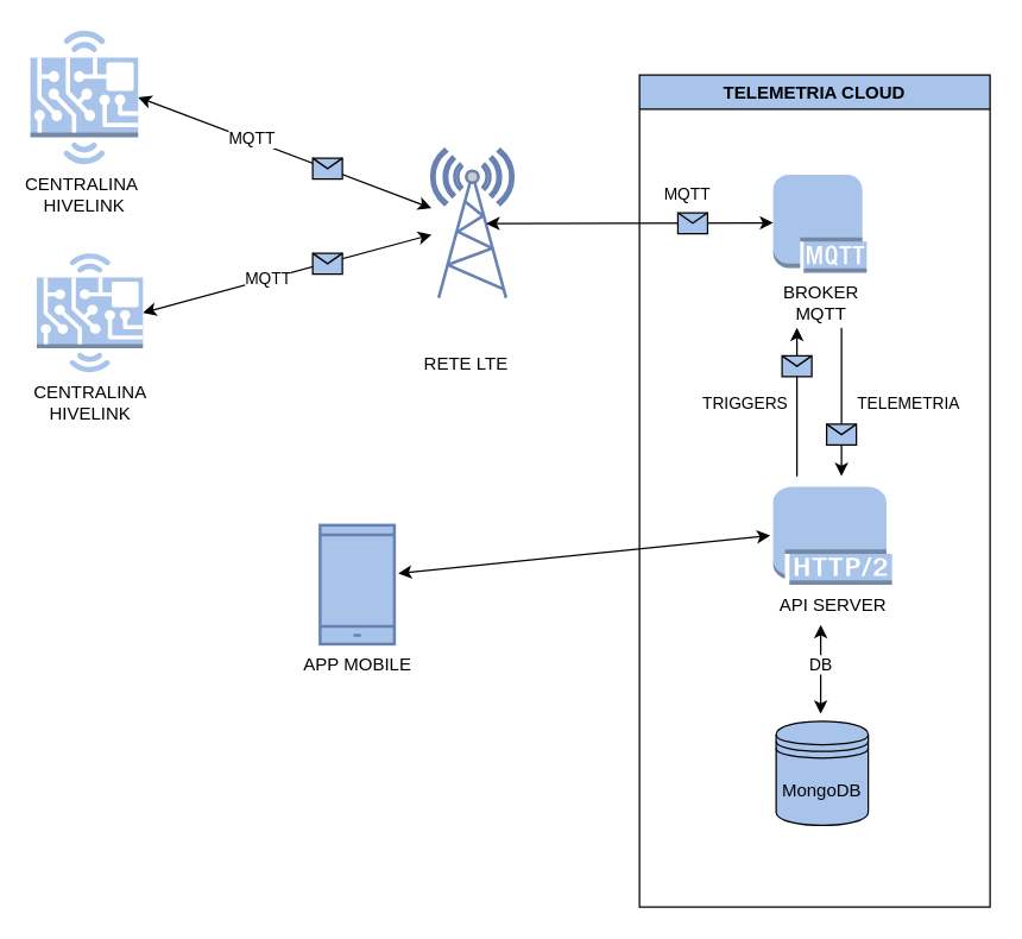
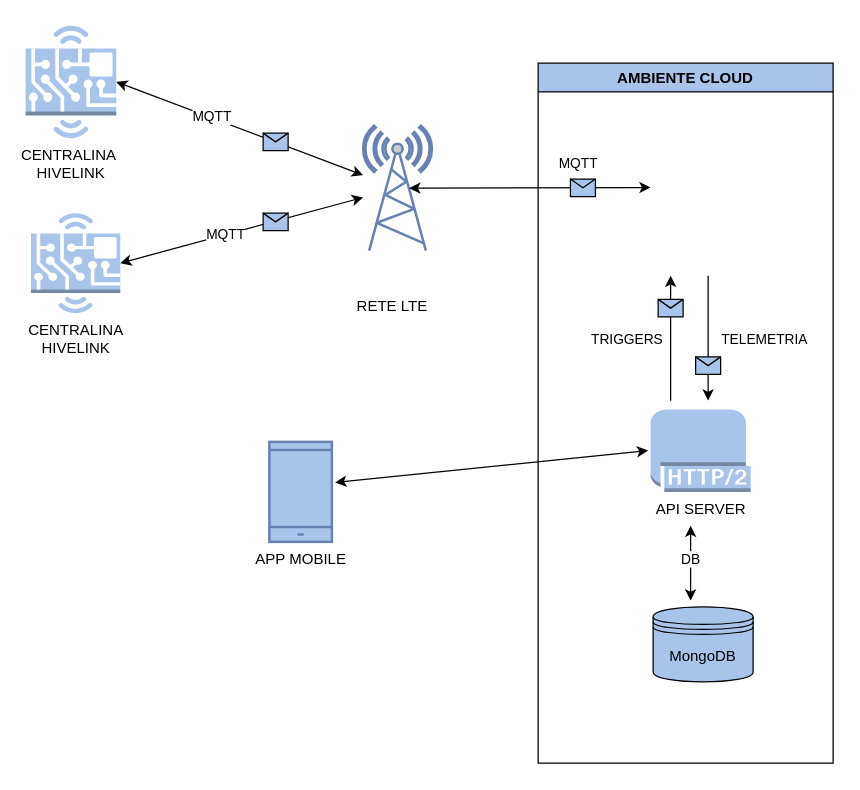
- <mxCell id="11" value="TELEMETRIA CLOUD" style="swimlane;whiteSpace=wrap;html=1;shadow=0;sketch=0;fillColor=#A9C4EB;" vertex="1" parent="1"><mxGeometry x="430" y="50" width="236" height="560" as="geometry" /></mxCell>
+ <mxCell id="11" value="AMBIENTE CLOUD" style="swimlane;whiteSpace=wrap;html=1;shadow=0;sketch=0;fillColor=#A9C4EB;" vertex="1" parent="1"><mxGeometry x="430" y="50" width="236" height="560" as="geometry" /></mxCell>
- <mxCell id="14" value="BROKER&lt;br&gt;MQTT&lt;br&gt;" style="outlineConnect=0;dashed=0;verticalLabelPosition=bottom;verticalAlign=top;align=center;html=1;shape=mxgraph.aws3.mqtt_protocol;fillColor=#A9C4EB;gradientColor=none;shadow=0;sketch=0;" vertex="1" parent="11"><mxGeometry x="90" y="67" width="63" height="66" as="geometry" /></mxCell>
- <mxCell id="23" value="MongoDB" style="shape=datastore;whiteSpace=wrap;html=1;shadow=0;sketch=0;fillColor=#A9C4EB;" vertex="1" parent="11"><mxGeometry x="92" y="435" width="62" height="70" as="geometry" /></mxCell>
+ <mxCell id="23" value="MongoDB" style="shape=datastore;whiteSpace=wrap;html=1;shadow=0;sketch=0;fillColor=#A9C4EB;" vertex="1" parent="11"><mxGeometry x="92" y="435" width="80" height="60" as="geometry" /></mxCell>
